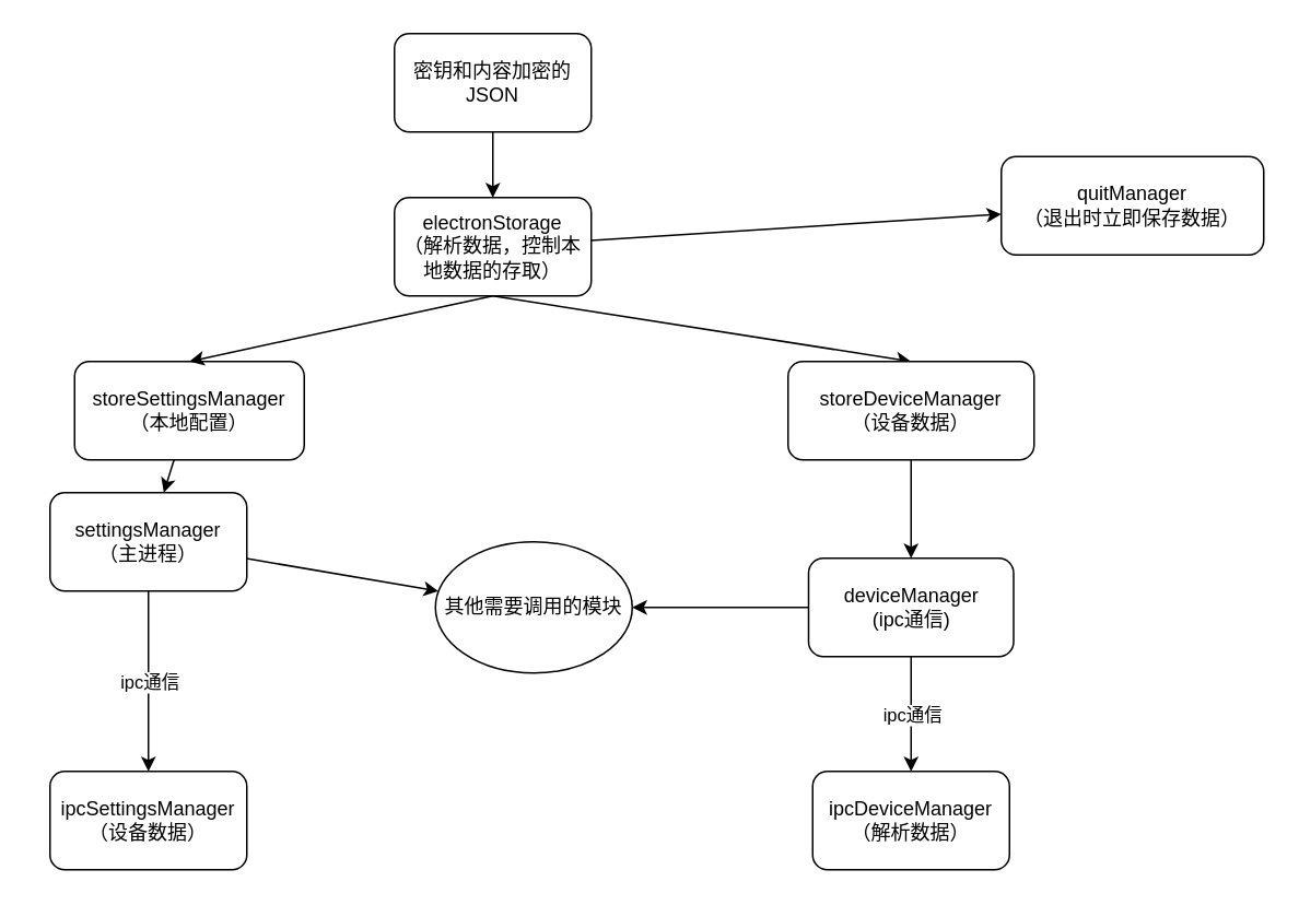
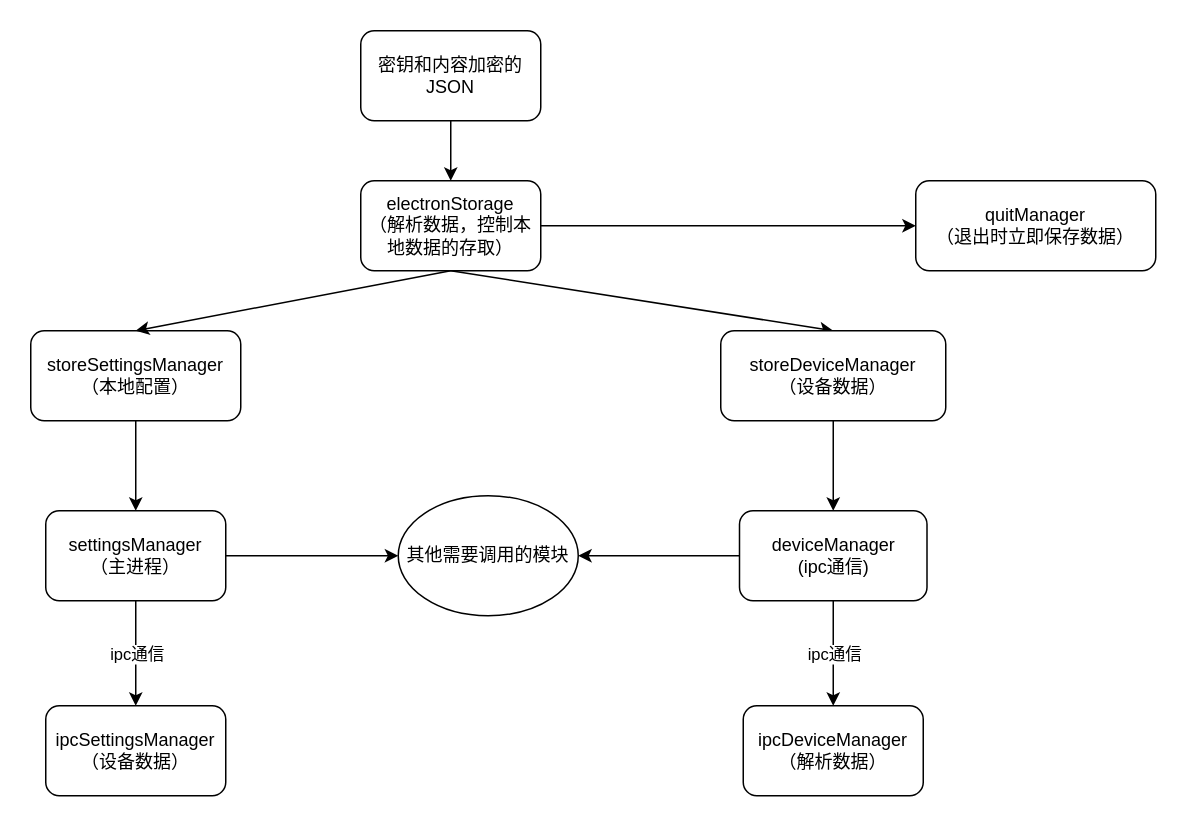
- <mxCell id="11" value="quitManager&lt;br&gt;（退出时立即保存数据）" style="rounded=1;whiteSpace=wrap;html=1;" parent="1" vertex="1"><mxGeometry x="610" y="95" width="160" height="60" as="geometry" /></mxCell>
+ <mxCell id="11" value="quitManager&lt;br&gt;（退出时立即保存数据）" style="rounded=1;whiteSpace=wrap;html=1;" parent="1" vertex="1"><mxGeometry x="610" y="120" width="160" height="60" as="geometry" /></mxCell>
- <mxCell id="10" value="storeSettingsManager&lt;br&gt;（本地配置）" style="rounded=1;whiteSpace=wrap;html=1;" parent="1" vertex="1"><mxGeometry x="45" y="220" width="140" height="60" as="geometry" /></mxCell>
+ <mxCell id="10" value="storeSettingsManager&lt;br&gt;（本地配置）" style="rounded=1;whiteSpace=wrap;html=1;" parent="1" vertex="1"><mxGeometry x="20" y="220" width="140" height="60" as="geometry" /></mxCell>
- <mxCell id="16" value="settingsManager&lt;br&gt;（主进程）" style="rounded=1;whiteSpace=wrap;html=1;" parent="1" vertex="1"><mxGeometry x="30" y="300" width="120" height="60" as="geometry" /></mxCell>
+ <mxCell id="16" value="settingsManager&lt;br&gt;（主进程）" style="rounded=1;whiteSpace=wrap;html=1;" parent="1" vertex="1"><mxGeometry x="30" y="340" width="120" height="60" as="geometry" /></mxCell>
